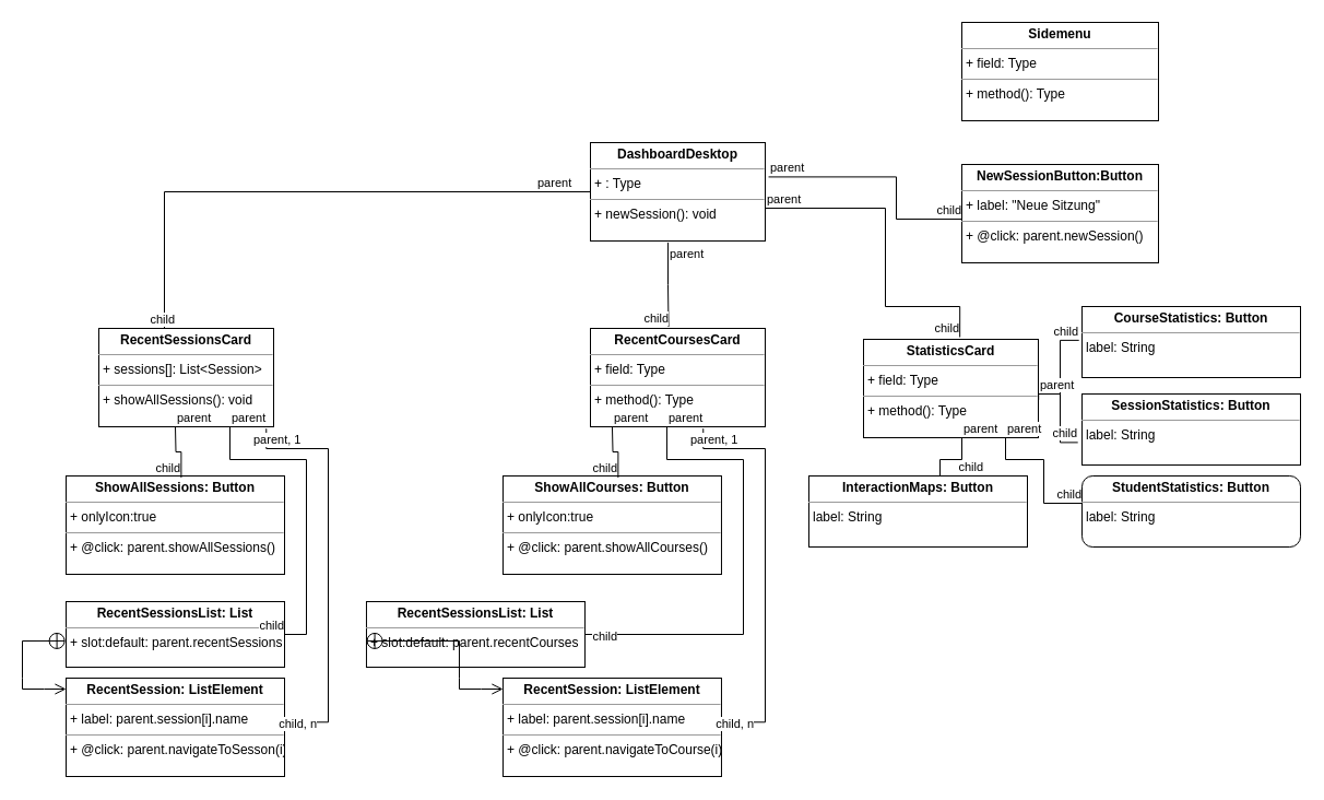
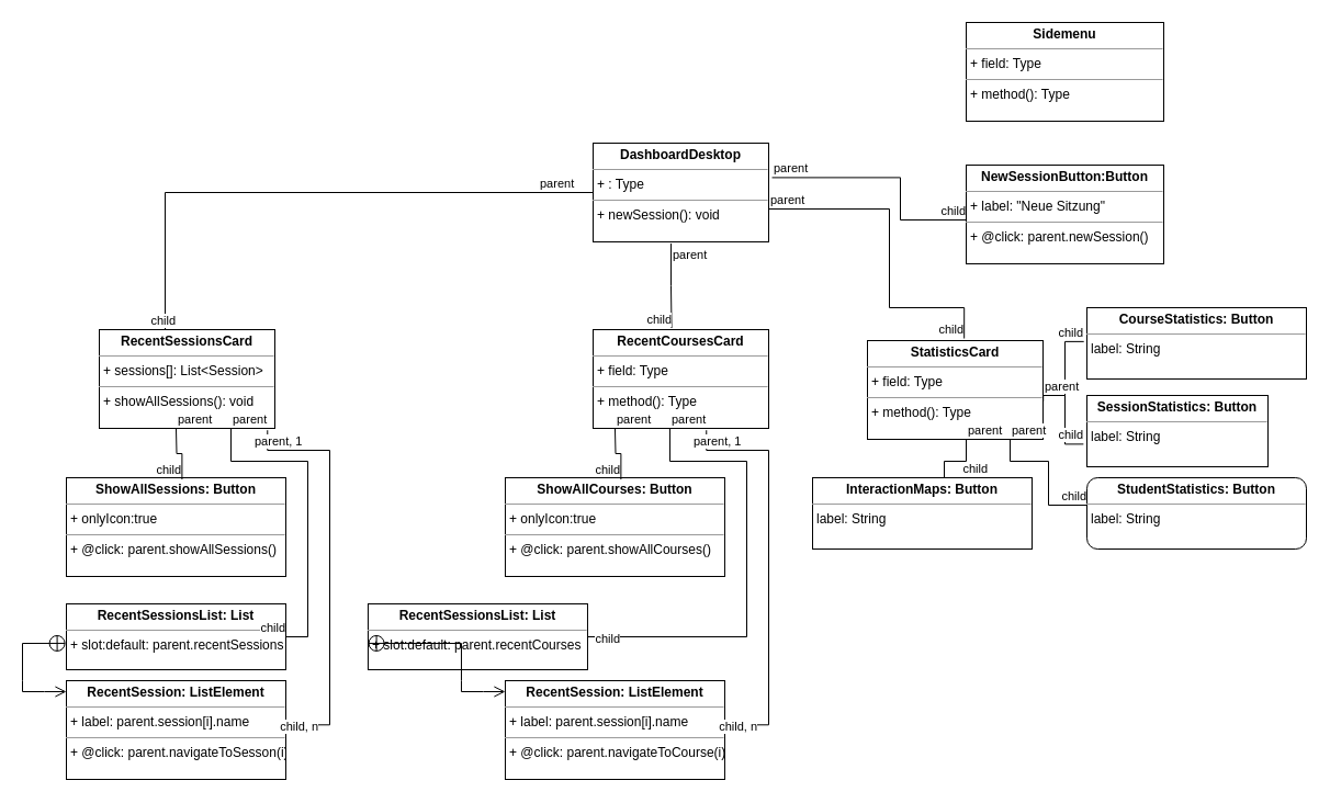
- <mxCell id="52" value="&lt;p style=&quot;margin:0px;margin-top:4px;text-align:center;&quot;&gt;&lt;b&gt;SessionStatistics: Button&lt;/b&gt;&lt;/p&gt;&lt;hr size=&quot;1&quot;&gt;&lt;p style=&quot;margin:0px;margin-left:4px;&quot;&gt;&lt;/p&gt;&lt;p style=&quot;margin:0px;margin-left:4px;&quot;&gt;label: String&lt;/p&gt;" style="verticalAlign=top;align=left;overflow=fill;fontSize=12;fontFamily=Helvetica;html=1;" vertex="1" parent="1"><mxGeometry x="990" y="360" width="200" height="65" as="geometry" /></mxCell>
+ <mxCell id="52" value="&lt;p style=&quot;margin:0px;margin-top:4px;text-align:center;&quot;&gt;&lt;b&gt;SessionStatistics: Button&lt;/b&gt;&lt;/p&gt;&lt;hr size=&quot;1&quot;&gt;&lt;p style=&quot;margin:0px;margin-left:4px;&quot;&gt;&lt;/p&gt;&lt;p style=&quot;margin:0px;margin-left:4px;&quot;&gt;label: String&lt;/p&gt;" style="verticalAlign=top;align=left;overflow=fill;fontSize=12;fontFamily=Helvetica;html=1;" vertex="1" parent="1"><mxGeometry x="990" y="360" width="165" height="65" as="geometry" /></mxCell>
